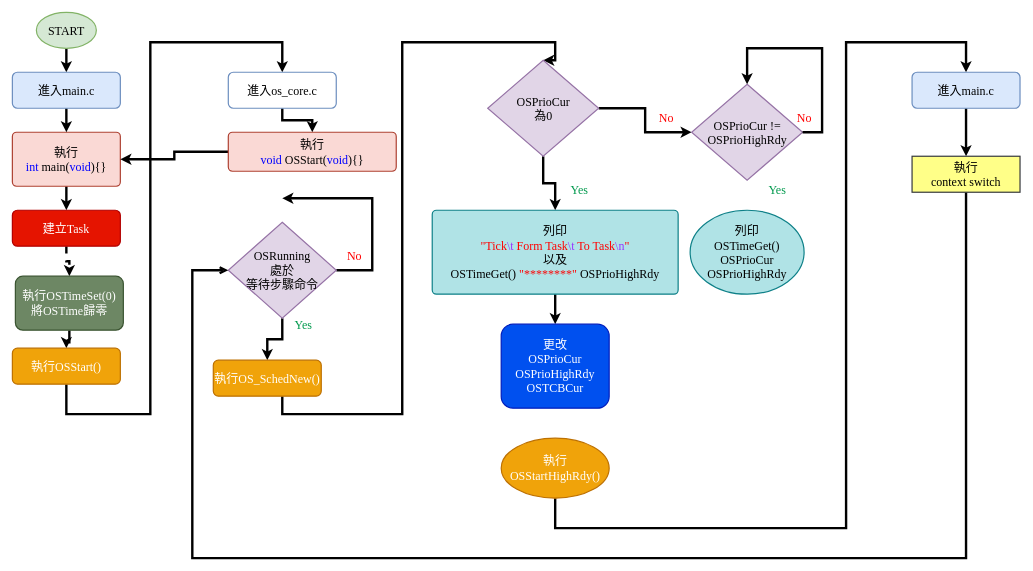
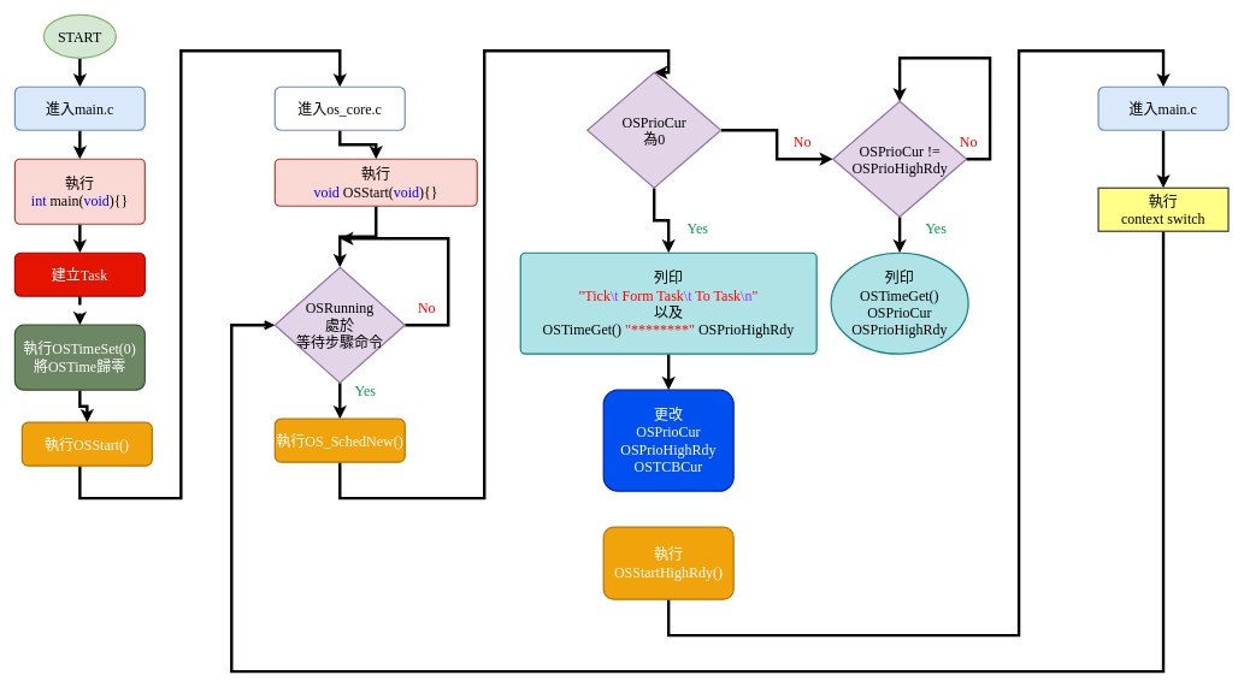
- <mxCell id="16" value="" style="edgeStyle=orthogonalEdgeStyle;rounded=0;orthogonalLoop=1;jettySize=auto;html=1;strokeWidth=4;fontSize=20;fontFamily=標楷體;" edge="1" parent="1" source="17" target="5"><mxGeometry relative="1" as="geometry" /></mxCell>
+ <mxCell id="16" value="" style="edgeStyle=orthogonalEdgeStyle;rounded=0;orthogonalLoop=1;jettySize=auto;html=1;strokeWidth=4;fontSize=20;fontFamily=標楷體;" edge="1" parent="1" source="17" target="20"><mxGeometry relative="1" as="geometry" /></mxCell>
+ <mxCell id="40" value="" style="edgeStyle=orthogonalEdgeStyle;rounded=0;orthogonalLoop=1;jettySize=auto;html=1;strokeWidth=4;fontSize=20;fontColor=#FF0000;" edge="1" parent="1" source="41" target="31"><mxGeometry relative="1" as="geometry" /></mxCell>
- <mxCell id="9" value="執行OSTimeSet(0)&lt;br&gt;將OSTime歸零" style="whiteSpace=wrap;html=1;rounded=1;fontSize=20;strokeWidth=2;arcSize=14;fontFamily=標楷體;fillColor=#6d8764;strokeColor=#3A5431;fontColor=#ffffff;" vertex="1" parent="1"><mxGeometry x="25" y="460" width="180" height="90" as="geometry" /></mxCell>
+ <mxCell id="9" value="執行OSTimeSet(0)&lt;br&gt;將OSTime歸零" style="whiteSpace=wrap;html=1;rounded=1;fontSize=20;strokeWidth=2;arcSize=14;fontFamily=標楷體;fillColor=#6d8764;strokeColor=#3A5431;fontColor=#ffffff;" vertex="1" parent="1"><mxGeometry x="20" y="450" width="180" height="90" as="geometry" /></mxCell>
- <mxCell id="11" value="執行OSStart()" style="whiteSpace=wrap;html=1;rounded=1;fontSize=20;strokeWidth=2;arcSize=14;fontFamily=標楷體;fillColor=#f0a30a;strokeColor=#BD7000;fontColor=#ffffff;" vertex="1" parent="1"><mxGeometry x="20" y="580" width="180" height="60" as="geometry" /></mxCell>
+ <mxCell id="11" value="執行OSStart()" style="whiteSpace=wrap;html=1;rounded=1;fontSize=20;strokeWidth=2;arcSize=14;fontFamily=標楷體;fillColor=#f0a30a;strokeColor=#BD7000;fontColor=#ffffff;" vertex="1" parent="1"><mxGeometry x="30" y="585" width="180" height="60" as="geometry" /></mxCell>
- <mxCell id="23" value="執行OS_SchedNew()" style="whiteSpace=wrap;html=1;rounded=1;fontSize=20;strokeWidth=2;arcSize=14;fontFamily=標楷體;fillColor=#f0a30a;strokeColor=#BD7000;fontColor=#ffffff;" vertex="1" parent="1"><mxGeometry x="355" y="600" width="180" height="60" as="geometry" /></mxCell>
+ <mxCell id="23" value="執行OS_SchedNew()" style="whiteSpace=wrap;html=1;rounded=1;fontSize=20;strokeWidth=2;arcSize=14;fontFamily=標楷體;fillColor=#f0a30a;strokeColor=#BD7000;fontColor=#ffffff;" vertex="1" parent="1"><mxGeometry x="380" y="580" width="180" height="60" as="geometry" /></mxCell>
- <mxCell id="35" value="執行OSStartHighRdy()" style="ellipse;whiteSpace=wrap;html=1;fontSize=20;strokeWidth=2;arcSize=14;fontFamily=標楷體;fillColor=#f0a30a;strokeColor=#BD7000;fontColor=#ffffff;" vertex="1" parent="1"><mxGeometry x="835" y="730" width="180" height="100" as="geometry" /></mxCell>
+ <mxCell id="35" value="執行OSStartHighRdy()" style="whiteSpace=wrap;html=1;rounded=1;fontSize=20;strokeWidth=2;arcSize=14;fontFamily=標楷體;fillColor=#f0a30a;strokeColor=#BD7000;fontColor=#ffffff;" vertex="1" parent="1"><mxGeometry x="835" y="730" width="180" height="100" as="geometry" /></mxCell>
